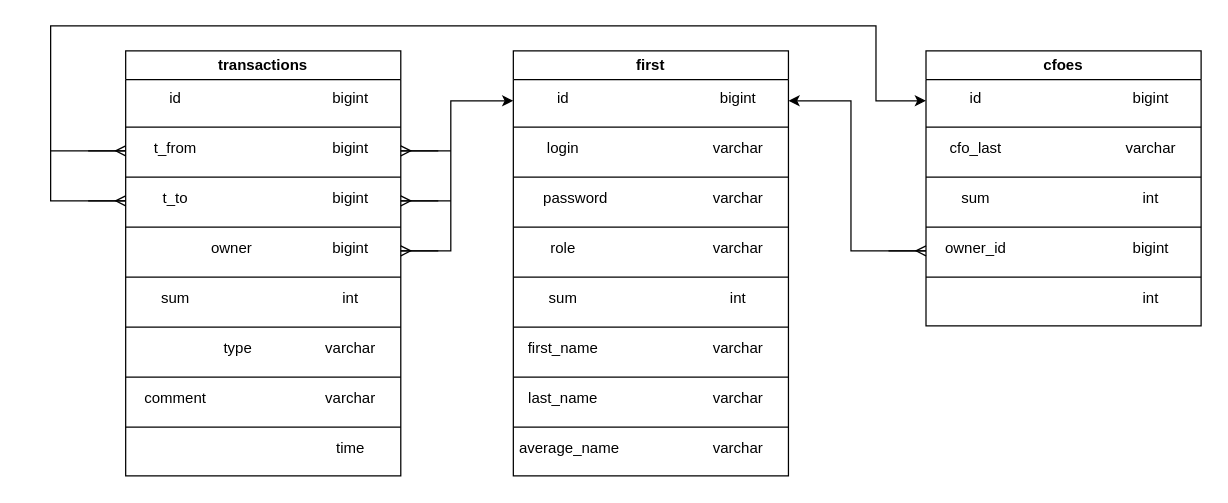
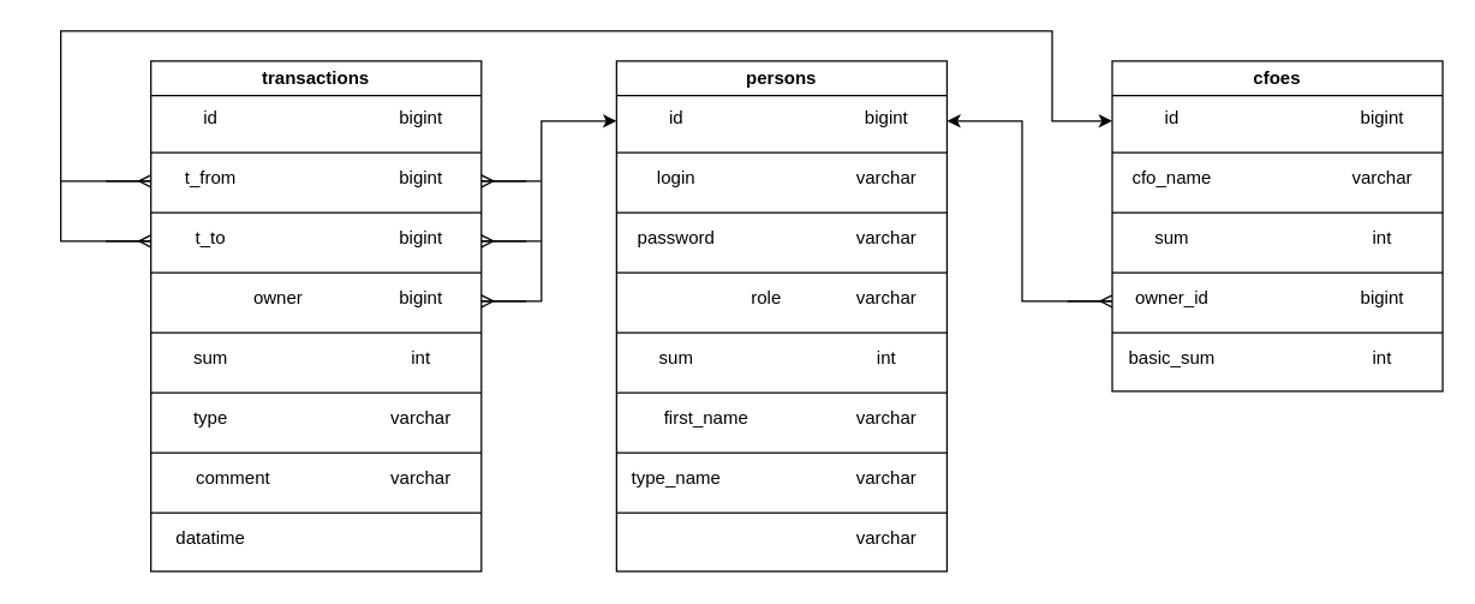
- <mxCell id="26" value="first" style="swimlane;whiteSpace=wrap;html=1;" vertex="1" parent="1"><mxGeometry x="410" y="40" width="220" height="340" as="geometry" /></mxCell>
+ <mxCell id="26" value="persons" style="swimlane;whiteSpace=wrap;html=1;" vertex="1" parent="1"><mxGeometry x="410" y="40" width="220" height="340" as="geometry" /></mxCell>
- <mxCell id="53" value="cfo_last&lt;br&gt;&lt;div&gt;&lt;br&gt;&lt;/div&gt;" style="text;html=1;align=center;verticalAlign=middle;whiteSpace=wrap;rounded=0;" vertex="1" parent="50"><mxGeometry x="10" y="70" width="60" height="30" as="geometry" /></mxCell>
+ <mxCell id="53" value="cfo_name&lt;br&gt;&lt;div&gt;&lt;br&gt;&lt;/div&gt;" style="text;html=1;align=center;verticalAlign=middle;whiteSpace=wrap;rounded=0;" vertex="1" parent="50"><mxGeometry x="10" y="70" width="60" height="30" as="geometry" /></mxCell>
- <mxCell id="31" value="password&lt;br&gt;&lt;div&gt;&lt;br&gt;&lt;/div&gt;" style="text;html=1;align=center;verticalAlign=middle;whiteSpace=wrap;rounded=0;" vertex="1" parent="26"><mxGeometry x="20" y="110" width="60" height="30" as="geometry" /></mxCell>
+ <mxCell id="31" value="password&lt;br&gt;&lt;div&gt;&lt;br&gt;&lt;/div&gt;" style="text;html=1;align=center;verticalAlign=middle;whiteSpace=wrap;rounded=0;" vertex="1" parent="26"><mxGeometry x="10" y="110" width="60" height="30" as="geometry" /></mxCell>
- <mxCell id="33" value="role&lt;br&gt;&lt;div&gt;&lt;br&gt;&lt;/div&gt;" style="text;html=1;align=center;verticalAlign=middle;whiteSpace=wrap;rounded=0;" vertex="1" parent="26"><mxGeometry x="10" y="150" width="60" height="30" as="geometry" /></mxCell>
+ <mxCell id="33" value="role&lt;br&gt;&lt;div&gt;&lt;br&gt;&lt;/div&gt;" style="text;html=1;align=center;verticalAlign=middle;whiteSpace=wrap;rounded=0;" vertex="1" parent="26"><mxGeometry x="70" y="150" width="60" height="30" as="geometry" /></mxCell>
+ <mxCell id="62" value="basic_sum&lt;br&gt;&lt;div&gt;&lt;br&gt;&lt;/div&gt;" style="text;html=1;align=center;verticalAlign=middle;whiteSpace=wrap;rounded=0;" vertex="1" parent="50"><mxGeometry x="10" y="190" width="60" height="30" as="geometry" /></mxCell>
- <mxCell id="18" value="type&lt;br&gt;&lt;div&gt;&lt;br&gt;&lt;/div&gt;" style="text;html=1;align=center;verticalAlign=middle;whiteSpace=wrap;rounded=0;" vertex="1" parent="2"><mxGeometry x="60" y="230" width="60" height="30" as="geometry" /></mxCell>
+ <mxCell id="18" value="type&lt;br&gt;&lt;div&gt;&lt;br&gt;&lt;/div&gt;" style="text;html=1;align=center;verticalAlign=middle;whiteSpace=wrap;rounded=0;" vertex="1" parent="2"><mxGeometry x="10" y="230" width="60" height="30" as="geometry" /></mxCell>
- <mxCell id="39" value="first_name&lt;br&gt;&lt;div&gt;&lt;br&gt;&lt;/div&gt;" style="text;html=1;align=center;verticalAlign=middle;whiteSpace=wrap;rounded=0;" vertex="1" parent="26"><mxGeometry x="10" y="230" width="60" height="30" as="geometry" /></mxCell>
+ <mxCell id="39" value="first_name&lt;br&gt;&lt;div&gt;&lt;br&gt;&lt;/div&gt;" style="text;html=1;align=center;verticalAlign=middle;whiteSpace=wrap;rounded=0;" vertex="1" parent="26"><mxGeometry x="30" y="230" width="60" height="30" as="geometry" /></mxCell>
- <mxCell id="20" value="comment&lt;br&gt;&lt;div&gt;&lt;br&gt;&lt;/div&gt;" style="text;html=1;align=center;verticalAlign=middle;whiteSpace=wrap;rounded=0;" vertex="1" parent="2"><mxGeometry x="10" y="270" width="60" height="30" as="geometry" /></mxCell>
+ <mxCell id="20" value="comment&lt;br&gt;&lt;div&gt;&lt;br&gt;&lt;/div&gt;" style="text;html=1;align=center;verticalAlign=middle;whiteSpace=wrap;rounded=0;" vertex="1" parent="2"><mxGeometry x="25" y="270" width="60" height="30" as="geometry" /></mxCell>
- <mxCell id="41" value="last_name&lt;br&gt;&lt;div&gt;&lt;br&gt;&lt;/div&gt;" style="text;html=1;align=center;verticalAlign=middle;whiteSpace=wrap;rounded=0;" vertex="1" parent="26"><mxGeometry x="10" y="270" width="60" height="30" as="geometry" /></mxCell>
+ <mxCell id="41" value="type_name&lt;br&gt;&lt;div&gt;&lt;br&gt;&lt;/div&gt;" style="text;html=1;align=center;verticalAlign=middle;whiteSpace=wrap;rounded=0;" vertex="1" parent="26"><mxGeometry x="10" y="270" width="60" height="30" as="geometry" /></mxCell>
+ <mxCell id="23" value="datatime&lt;br&gt;&lt;div&gt;&lt;br&gt;&lt;/div&gt;" style="text;html=1;align=center;verticalAlign=middle;whiteSpace=wrap;rounded=0;" vertex="1" parent="2"><mxGeometry x="10" y="310" width="60" height="30" as="geometry" /></mxCell>
- <mxCell id="22" value="time&lt;div&gt;&lt;br&gt;&lt;/div&gt;" style="text;html=1;align=center;verticalAlign=middle;whiteSpace=wrap;rounded=0;" vertex="1" parent="2"><mxGeometry x="150" y="310" width="60" height="30" as="geometry" /></mxCell>
- <mxCell id="43" value="average_name&lt;br&gt;&lt;div&gt;&lt;br&gt;&lt;/div&gt;" style="text;html=1;align=center;verticalAlign=middle;whiteSpace=wrap;rounded=0;" vertex="1" parent="26"><mxGeometry x="15" y="310" width="60" height="30" as="geometry" /></mxCell>
